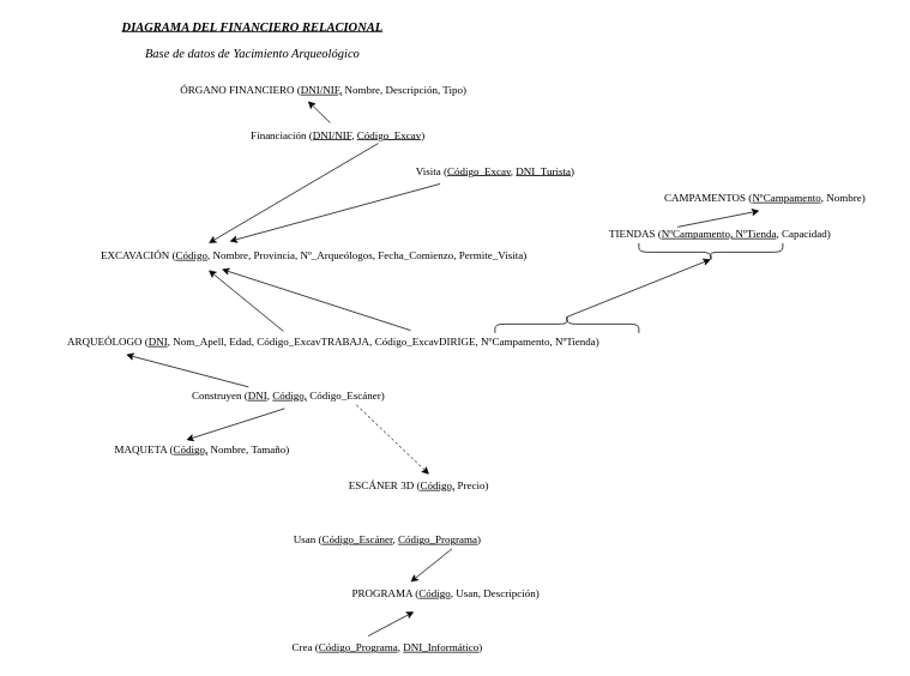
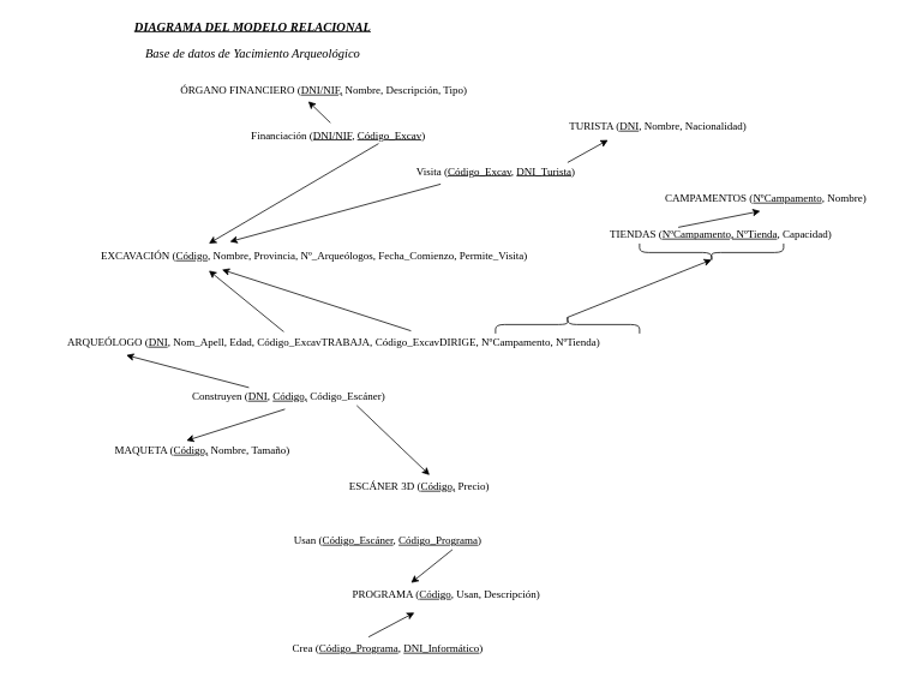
- <mxCell id="2" value="&lt;font style=&quot;font-size: 14px&quot; face=&quot;Verdana&quot;&gt;&lt;b&gt;&lt;i&gt;&lt;u&gt;DIAGRAMA DEL FINANCIERO RELACIONAL&lt;/u&gt;&lt;/i&gt;&lt;/b&gt;&lt;/font&gt;" style="text;html=1;align=center;verticalAlign=middle;resizable=0;points=[];autosize=1;" parent="1" vertex="1"><mxGeometry y="20" width="320" height="20" as="geometry" x="120" /></mxCell>
+ <mxCell id="2" value="&lt;font style=&quot;font-size: 14px&quot; face=&quot;Verdana&quot;&gt;&lt;b&gt;&lt;i&gt;&lt;u&gt;DIAGRAMA DEL MODELO RELACIONAL&lt;/u&gt;&lt;/i&gt;&lt;/b&gt;&lt;/font&gt;" style="text;html=1;align=center;verticalAlign=middle;resizable=0;points=[];autosize=1;" parent="1" vertex="1"><mxGeometry y="20" width="320" height="20" as="geometry" x="120" /></mxCell>
+ <mxCell id="22" value="&lt;font face=&quot;Verdana&quot;&gt;TURISTA (&lt;u&gt;DNI&lt;/u&gt;, Nombre, Nacionalidad)&lt;/font&gt;" style="text;html=1;align=center;verticalAlign=middle;resizable=0;points=[];autosize=1;" parent="1" vertex="1"><mxGeometry x="605" y="130" width="250" height="20" as="geometry" /></mxCell>
+ <mxCell id="25" value="" style="endArrow=classic;html=1;entryX=0.28;entryY=1.25;entryDx=0;entryDy=0;entryPerimeter=0;exitX=0.848;exitY=0;exitDx=0;exitDy=0;exitPerimeter=0;" parent="1" source="23" target="22" edge="1"><mxGeometry width="50" height="50" relative="1" as="geometry"><mxPoint x="331.6" y="156" as="sourcePoint" /><mxPoint x="361.9" y="132" as="targetPoint" /></mxGeometry></mxCell>
- <mxCell id="10" value="" style="endArrow=classic;html=1;entryX=0.562;entryY=-0.136;entryDx=0;entryDy=0;entryPerimeter=0;exitX=0.771;exitY=1;exitDx=0;exitDy=0;exitPerimeter=0;dashed=1;" parent="1" source="6" target="9" edge="1"><mxGeometry width="50" height="50" relative="1" as="geometry"><mxPoint x="347.01" y="440.04" as="sourcePoint" /><mxPoint x="252.48" y="479" as="targetPoint" /></mxGeometry></mxCell>
+ <mxCell id="10" value="" style="endArrow=classic;html=1;entryX=0.562;entryY=-0.136;entryDx=0;entryDy=0;entryPerimeter=0;exitX=0.771;exitY=1;exitDx=0;exitDy=0;exitPerimeter=0;" parent="1" source="6" target="9" edge="1"><mxGeometry width="50" height="50" relative="1" as="geometry"><mxPoint x="347.01" y="440.04" as="sourcePoint" /><mxPoint x="252.48" y="479" as="targetPoint" /></mxGeometry></mxCell>
